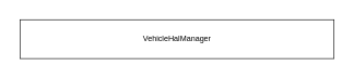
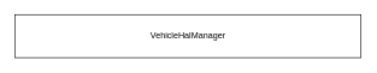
- <mxCell id="2" value="VehicleHalManager" style="rounded=0;whiteSpace=wrap;html=1;" vertex="1" parent="1"><mxGeometry x="30" y="30" width="480" height="60" as="geometry" /></mxCell>
+ <mxCell id="2" value="VehicleHalManager" style="rounded=0;whiteSpace=wrap;html=1;" vertex="1" parent="1"><mxGeometry x="20" y="20" width="480" height="60" as="geometry" /></mxCell>
